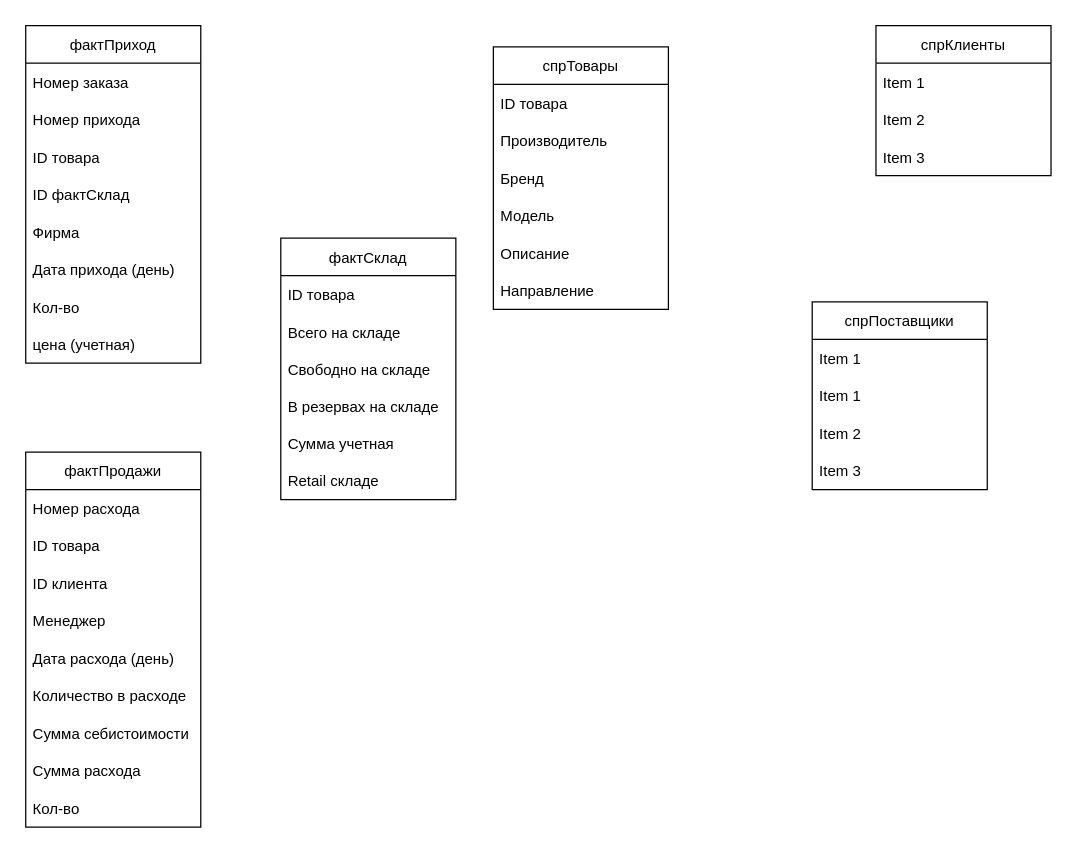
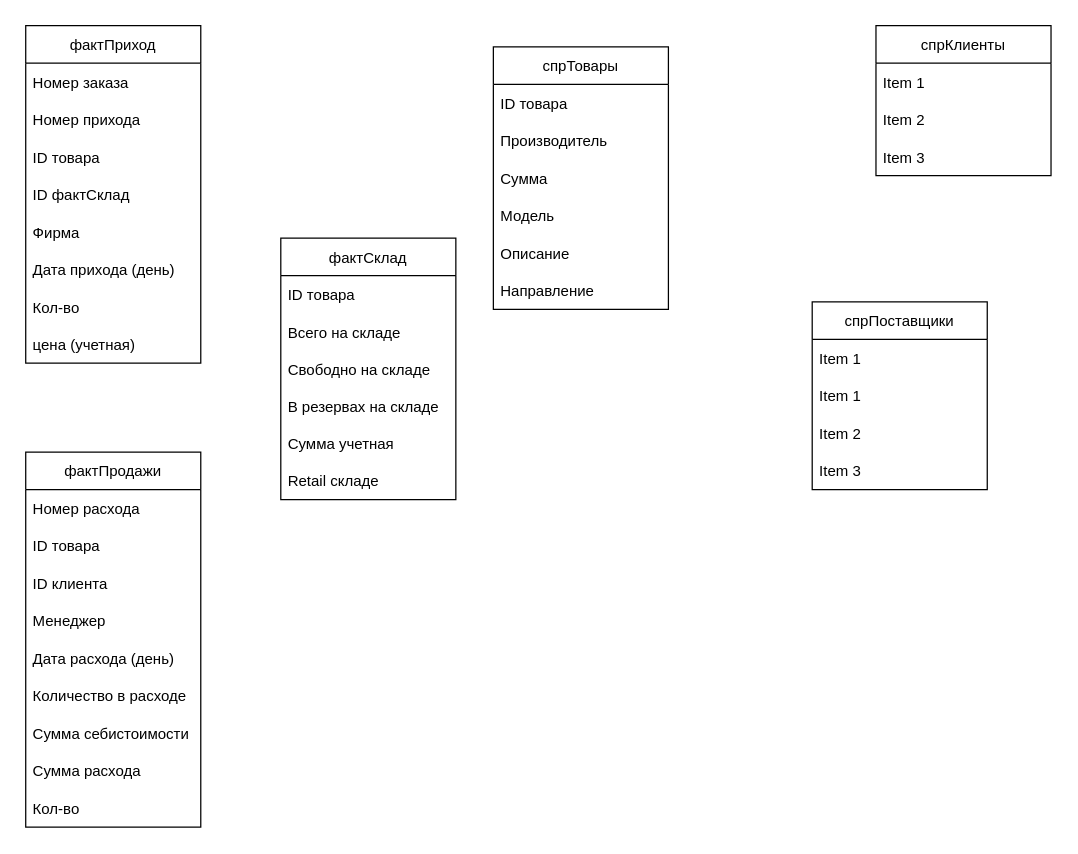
- <mxCell id="31" value="Бренд" style="text;strokeColor=none;fillColor=none;align=left;verticalAlign=middle;spacingLeft=4;spacingRight=4;overflow=hidden;points=[[0,0.5],[1,0.5]];portConstraint=eastwest;rotatable=0;" vertex="1" parent="28"><mxGeometry y="90" width="140" height="30" as="geometry" /></mxCell>
+ <mxCell id="31" value="Сумма" style="text;strokeColor=none;fillColor=none;align=left;verticalAlign=middle;spacingLeft=4;spacingRight=4;overflow=hidden;points=[[0,0.5],[1,0.5]];portConstraint=eastwest;rotatable=0;" vertex="1" parent="28"><mxGeometry y="90" width="140" height="30" as="geometry" /></mxCell>
